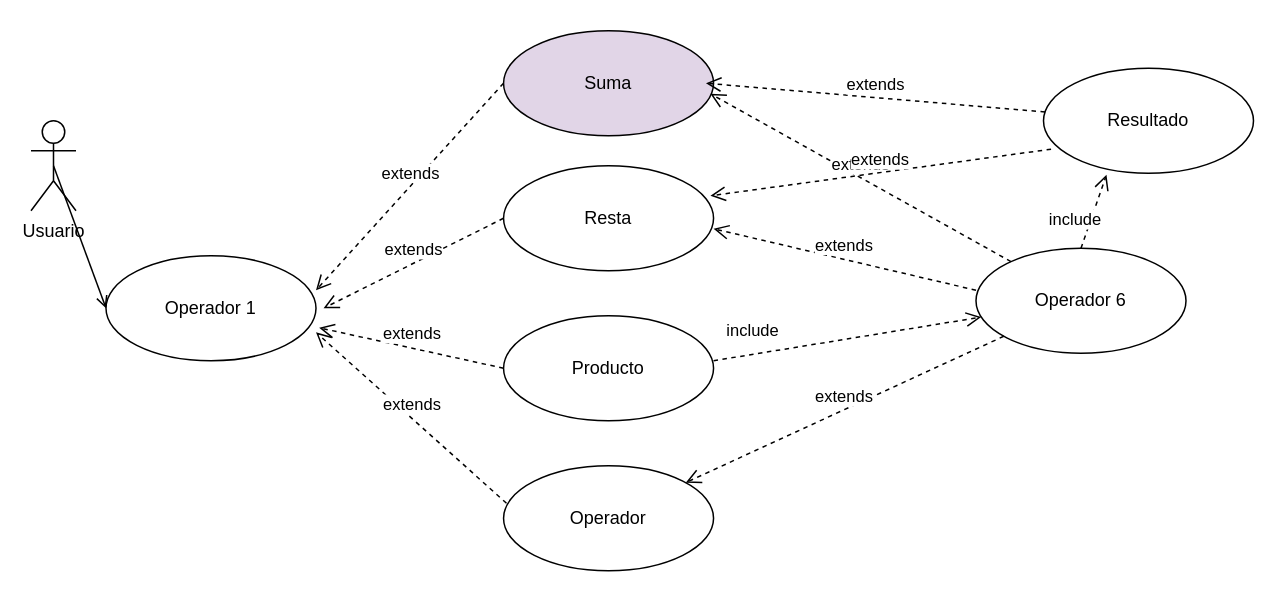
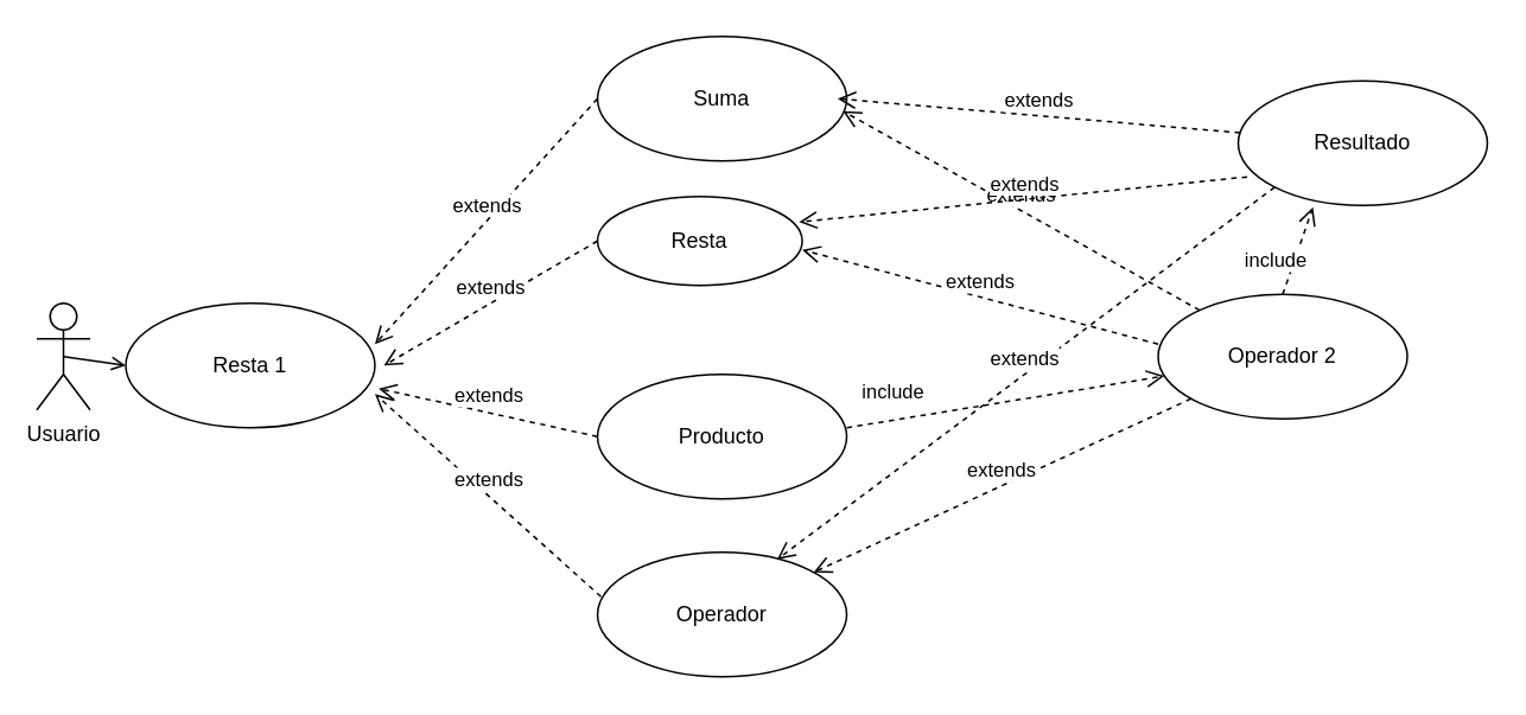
- <mxCell id="4" value="Suma" style="ellipse;whiteSpace=wrap;html=1;fillColor=#e1d5e7;" parent="1" vertex="1"><mxGeometry x="335.04" y="20" width="140" height="70" as="geometry" /></mxCell>
+ <mxCell id="4" value="Suma" style="ellipse;whiteSpace=wrap;html=1;" parent="1" vertex="1"><mxGeometry x="335.04" y="20" width="140" height="70" as="geometry" /></mxCell>
- <mxCell id="2" value="Usuario&lt;br&gt;" style="shape=umlActor;verticalLabelPosition=bottom;verticalAlign=top;html=1;" parent="1" vertex="1"><mxGeometry x="20" y="80" width="30" height="60" as="geometry" /></mxCell>
+ <mxCell id="2" value="Usuario&lt;br&gt;" style="shape=umlActor;verticalLabelPosition=bottom;verticalAlign=top;html=1;" parent="1" vertex="1"><mxGeometry x="20" y="170" width="30" height="60" as="geometry" /></mxCell>
- <mxCell id="7" value="Resta" style="ellipse;whiteSpace=wrap;html=1;" parent="1" vertex="1"><mxGeometry x="335.04" y="110" width="140" height="70" as="geometry" /></mxCell>
+ <mxCell id="7" value="Resta" style="ellipse;whiteSpace=wrap;html=1;" parent="1" vertex="1"><mxGeometry x="335.04" y="110" width="115" height="50" as="geometry" /></mxCell>
+ <mxCell id="22" value="extends" style="html=1;verticalAlign=bottom;endArrow=open;dashed=1;endSize=8;entryX=0.721;entryY=0.057;entryDx=0;entryDy=0;entryPerimeter=0;exitX=0;exitY=1;exitDx=0;exitDy=0;" edge="1" parent="1" source="6" target="9"><mxGeometry relative="1" as="geometry"><mxPoint x="825.04" y="-31.03" as="sourcePoint" /><mxPoint x="482.94" y="140.02" as="targetPoint" /><Array as="points" /></mxGeometry></mxCell>
- <mxCell id="5" value="Operador 6" style="ellipse;whiteSpace=wrap;html=1;" parent="1" vertex="1"><mxGeometry x="650" y="165" width="140" height="70" as="geometry" /></mxCell>
+ <mxCell id="5" value="Operador 2" style="ellipse;whiteSpace=wrap;html=1;" parent="1" vertex="1"><mxGeometry x="650" y="165" width="140" height="70" as="geometry" /></mxCell>
- <mxCell id="3" value="Operador 1" style="ellipse;whiteSpace=wrap;html=1;" parent="1" vertex="1"><mxGeometry x="70" y="170" width="140" height="70" as="geometry" /></mxCell>
+ <mxCell id="3" value="Resta 1" style="ellipse;whiteSpace=wrap;html=1;" parent="1" vertex="1"><mxGeometry x="70" y="170" width="140" height="70" as="geometry" /></mxCell>
